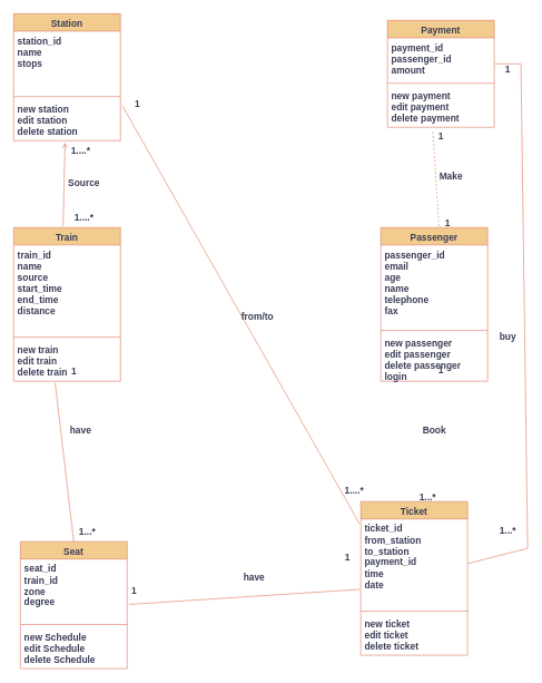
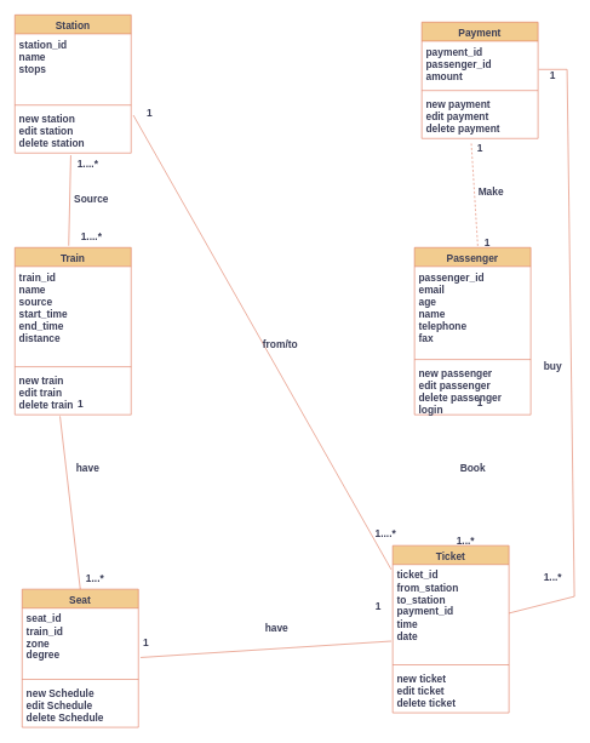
- <mxCell id="49" value="" style="endArrow=open;html=1;rounded=0;exitX=0.463;exitY=-0.011;exitDx=0;exitDy=0;entryX=0.481;entryY=1.048;entryDx=0;entryDy=0;entryPerimeter=0;exitPerimeter=0;labelBackgroundColor=none;strokeColor=#E07A5F;fontColor=default;fontStyle=1;fontSize=14;" edge="1" parent="1" source="6" target="5"><mxGeometry width="50" height="50" relative="1" as="geometry"><mxPoint x="120" y="820" as="sourcePoint" /><mxPoint x="92" y="542" as="targetPoint" /></mxGeometry></mxCell>
+ <mxCell id="49" value="" style="endArrow=none;html=1;rounded=0;exitX=0.463;exitY=-0.011;exitDx=0;exitDy=0;entryX=0.481;entryY=1.048;entryDx=0;entryDy=0;entryPerimeter=0;exitPerimeter=0;labelBackgroundColor=none;strokeColor=#E07A5F;fontColor=default;fontStyle=1;fontSize=14;" edge="1" parent="1" source="6" target="5"><mxGeometry width="50" height="50" relative="1" as="geometry"><mxPoint x="120" y="820" as="sourcePoint" /><mxPoint x="92" y="542" as="targetPoint" /></mxGeometry></mxCell>
